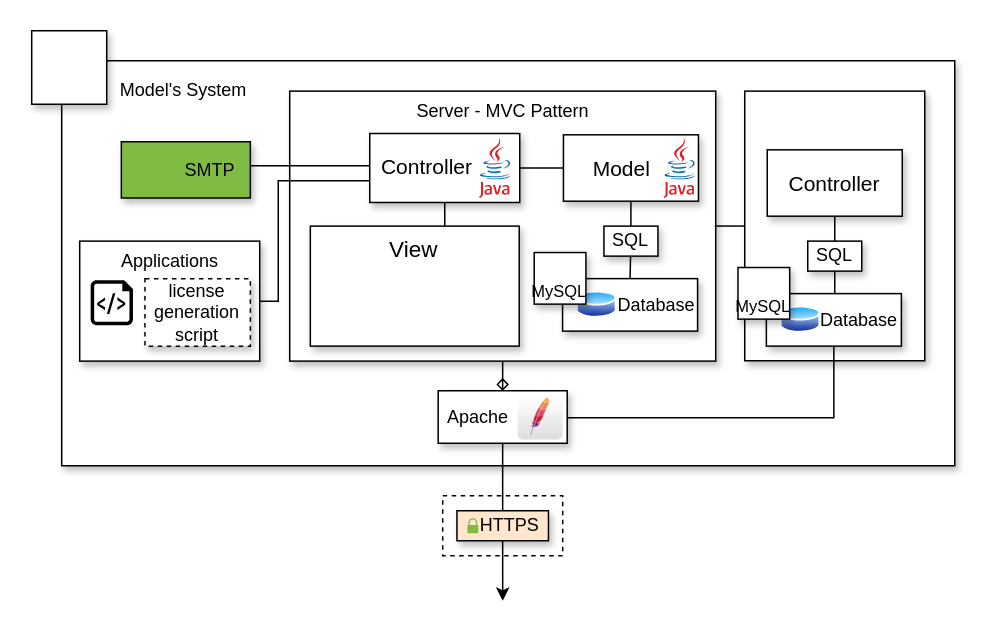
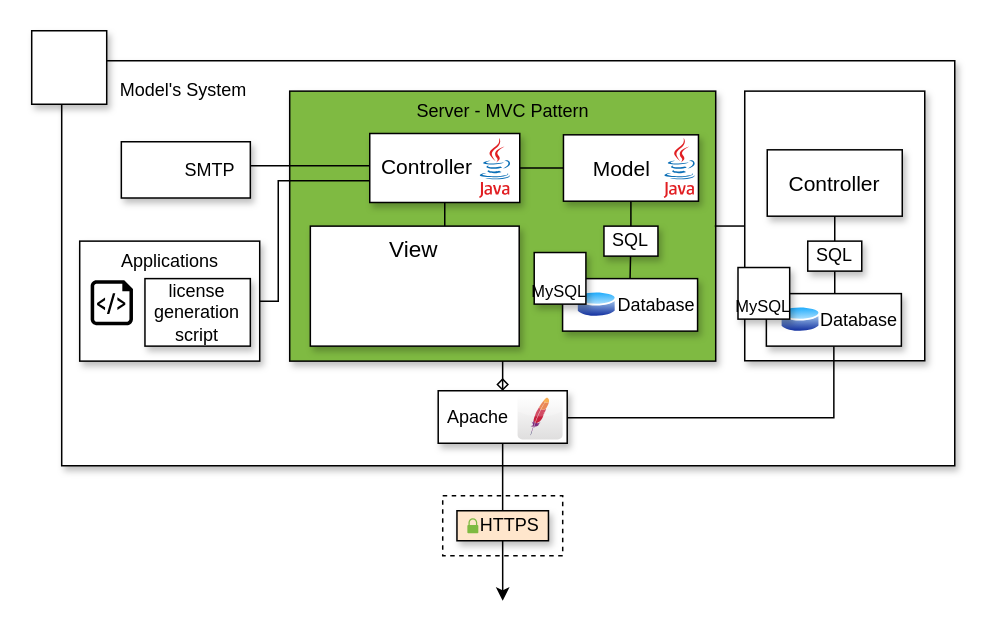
- <mxCell id="4" value="Server - MVC Pattern" style="rounded=0;whiteSpace=wrap;html=1;verticalAlign=top;sketch=0;shadow=1;" vertex="1" parent="1"><mxGeometry x="192.64" y="60.25" width="284" height="180" as="geometry" /></mxCell>
+ <mxCell id="4" value="Server - MVC Pattern" style="rounded=0;whiteSpace=wrap;html=1;verticalAlign=top;sketch=0;shadow=1;fillColor=#7fba42;" vertex="1" parent="1"><mxGeometry x="192.64" y="60.25" width="284" height="180" as="geometry" /></mxCell>
- <mxCell id="12" value="&amp;nbsp;&amp;nbsp;&amp;nbsp;&amp;nbsp;&amp;nbsp;&amp;nbsp;&amp;nbsp;&amp;nbsp;&amp;nbsp; SMTP" style="rounded=0;whiteSpace=wrap;html=1;sketch=0;shadow=1;fillColor=#7fba42;" vertex="1" parent="1"><mxGeometry x="80.39" y="94" width="86" height="37.5" as="geometry" /></mxCell>
+ <mxCell id="12" value="&amp;nbsp;&amp;nbsp;&amp;nbsp;&amp;nbsp;&amp;nbsp;&amp;nbsp;&amp;nbsp;&amp;nbsp;&amp;nbsp; SMTP" style="rounded=0;whiteSpace=wrap;html=1;sketch=0;shadow=1;" vertex="1" parent="1"><mxGeometry x="80.39" y="94" width="86" height="37.5" as="geometry" /></mxCell>
- <mxCell id="15" value="license generation script" style="rounded=0;whiteSpace=wrap;html=1;verticalAlign=middle;sketch=0;shadow=1;dashed=1;" vertex="1" parent="1"><mxGeometry x="96.14" y="185.25" width="70.25" height="45" as="geometry" /></mxCell>
+ <mxCell id="15" value="license generation script" style="rounded=0;whiteSpace=wrap;html=1;verticalAlign=middle;sketch=0;shadow=1;" vertex="1" parent="1"><mxGeometry x="96.14" y="185.25" width="70.25" height="45" as="geometry" /></mxCell>
